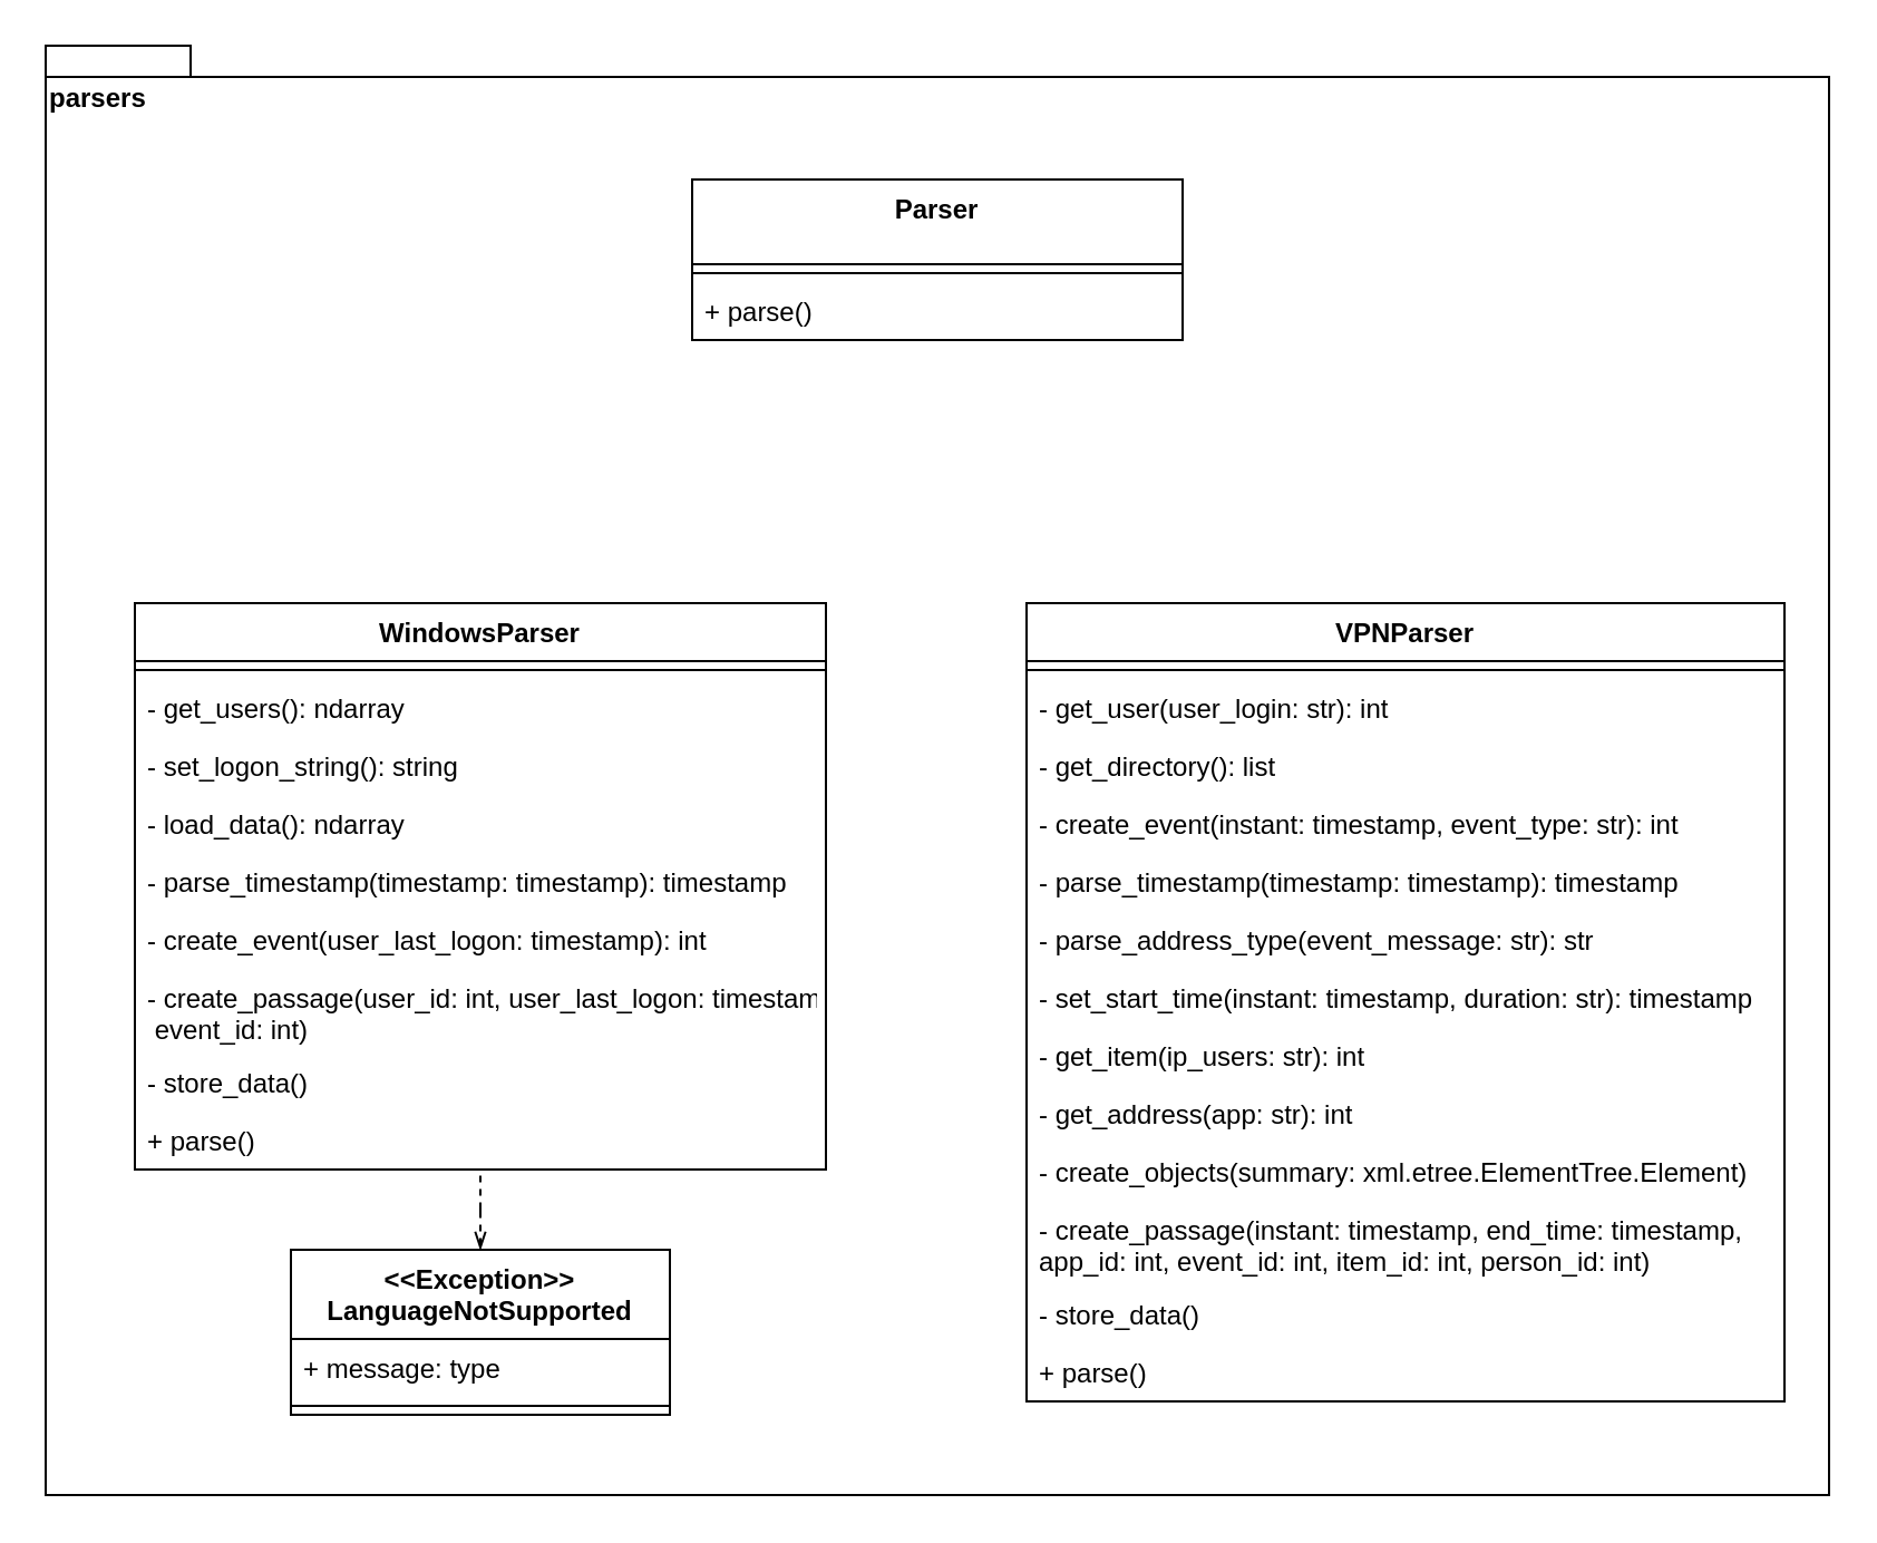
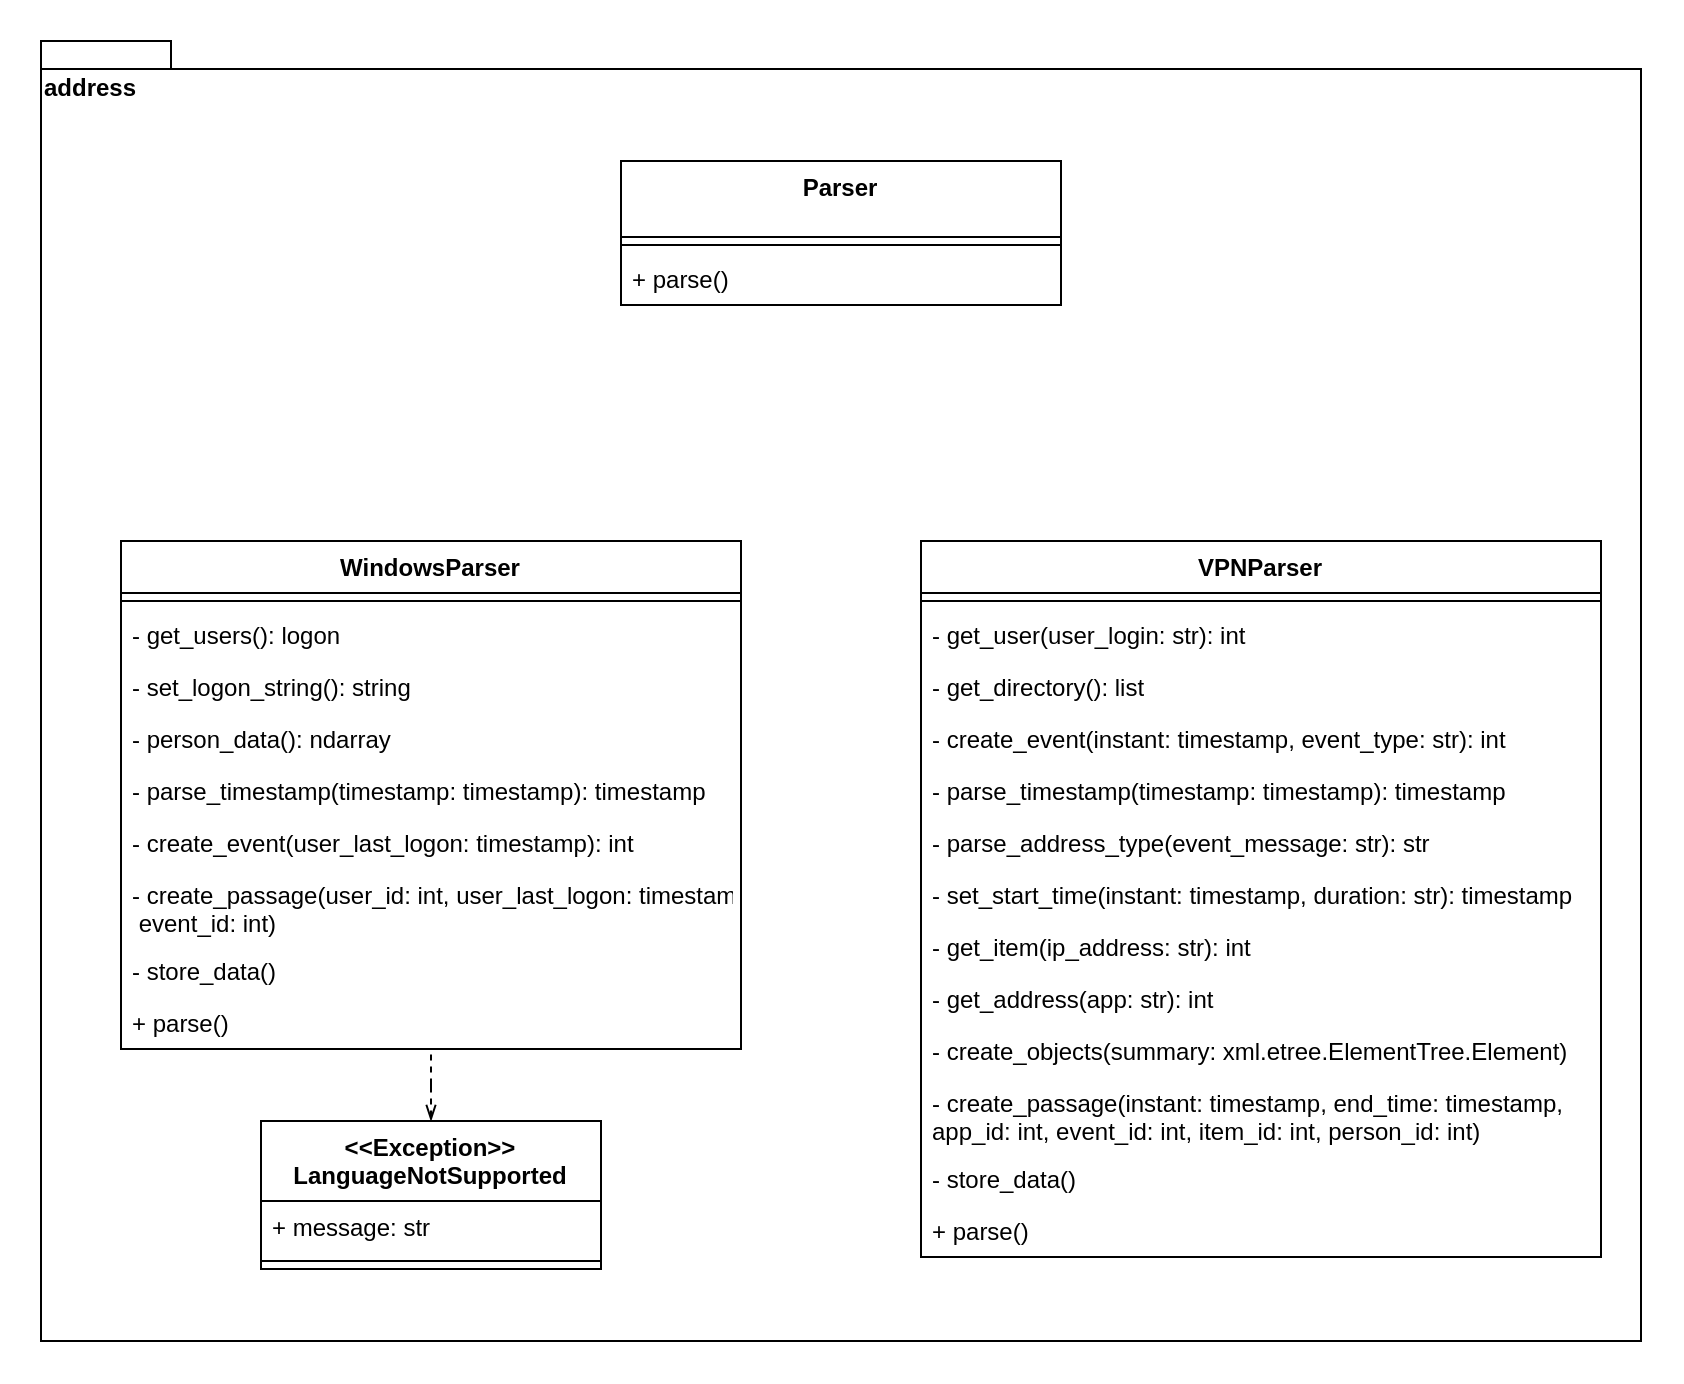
- <mxCell id="2" value="parsers" style="shape=folder;fontStyle=1;spacingTop=10;tabWidth=40;tabHeight=14;tabPosition=left;html=1;align=left;verticalAlign=top;" parent="1" vertex="1"><mxGeometry x="20" y="20" width="800" height="650" as="geometry" /></mxCell>
+ <mxCell id="2" value="address" style="shape=folder;fontStyle=1;spacingTop=10;tabWidth=40;tabHeight=14;tabPosition=left;html=1;align=left;verticalAlign=top;" parent="1" vertex="1"><mxGeometry x="20" y="20" width="800" height="650" as="geometry" /></mxCell>
- <mxCell id="8" value="- get_users(): ndarray" style="text;strokeColor=none;fillColor=none;align=left;verticalAlign=top;spacingLeft=4;spacingRight=4;overflow=hidden;rotatable=0;points=[[0,0.5],[1,0.5]];portConstraint=eastwest;" vertex="1" parent="6"><mxGeometry y="34" width="310" height="26" as="geometry" /></mxCell>
+ <mxCell id="8" value="- get_users(): logon" style="text;strokeColor=none;fillColor=none;align=left;verticalAlign=top;spacingLeft=4;spacingRight=4;overflow=hidden;rotatable=0;points=[[0,0.5],[1,0.5]];portConstraint=eastwest;" vertex="1" parent="6"><mxGeometry y="34" width="310" height="26" as="geometry" /></mxCell>
- <mxCell id="10" value="- load_data(): ndarray" style="text;strokeColor=none;fillColor=none;align=left;verticalAlign=top;spacingLeft=4;spacingRight=4;overflow=hidden;rotatable=0;points=[[0,0.5],[1,0.5]];portConstraint=eastwest;" vertex="1" parent="6"><mxGeometry y="86" width="310" height="26" as="geometry" /></mxCell>
+ <mxCell id="10" value="- person_data(): ndarray" style="text;strokeColor=none;fillColor=none;align=left;verticalAlign=top;spacingLeft=4;spacingRight=4;overflow=hidden;rotatable=0;points=[[0,0.5],[1,0.5]];portConstraint=eastwest;" vertex="1" parent="6"><mxGeometry y="86" width="310" height="26" as="geometry" /></mxCell>
- <mxCell id="24" value="- get_item(ip_users: str): int" style="text;strokeColor=none;fillColor=none;align=left;verticalAlign=top;spacingLeft=4;spacingRight=4;overflow=hidden;rotatable=0;points=[[0,0.5],[1,0.5]];portConstraint=eastwest;" vertex="1" parent="16"><mxGeometry y="190" width="340" height="26" as="geometry" /></mxCell>
+ <mxCell id="24" value="- get_item(ip_address: str): int" style="text;strokeColor=none;fillColor=none;align=left;verticalAlign=top;spacingLeft=4;spacingRight=4;overflow=hidden;rotatable=0;points=[[0,0.5],[1,0.5]];portConstraint=eastwest;" vertex="1" parent="16"><mxGeometry y="190" width="340" height="26" as="geometry" /></mxCell>
- <mxCell id="32" value="+ message: type" style="text;strokeColor=none;fillColor=none;align=left;verticalAlign=top;spacingLeft=4;spacingRight=4;overflow=hidden;rotatable=0;points=[[0,0.5],[1,0.5]];portConstraint=eastwest;" vertex="1" parent="31"><mxGeometry y="40" width="170" height="26" as="geometry" /></mxCell>
+ <mxCell id="32" value="+ message: str" style="text;strokeColor=none;fillColor=none;align=left;verticalAlign=top;spacingLeft=4;spacingRight=4;overflow=hidden;rotatable=0;points=[[0,0.5],[1,0.5]];portConstraint=eastwest;" vertex="1" parent="31"><mxGeometry y="40" width="170" height="26" as="geometry" /></mxCell>
